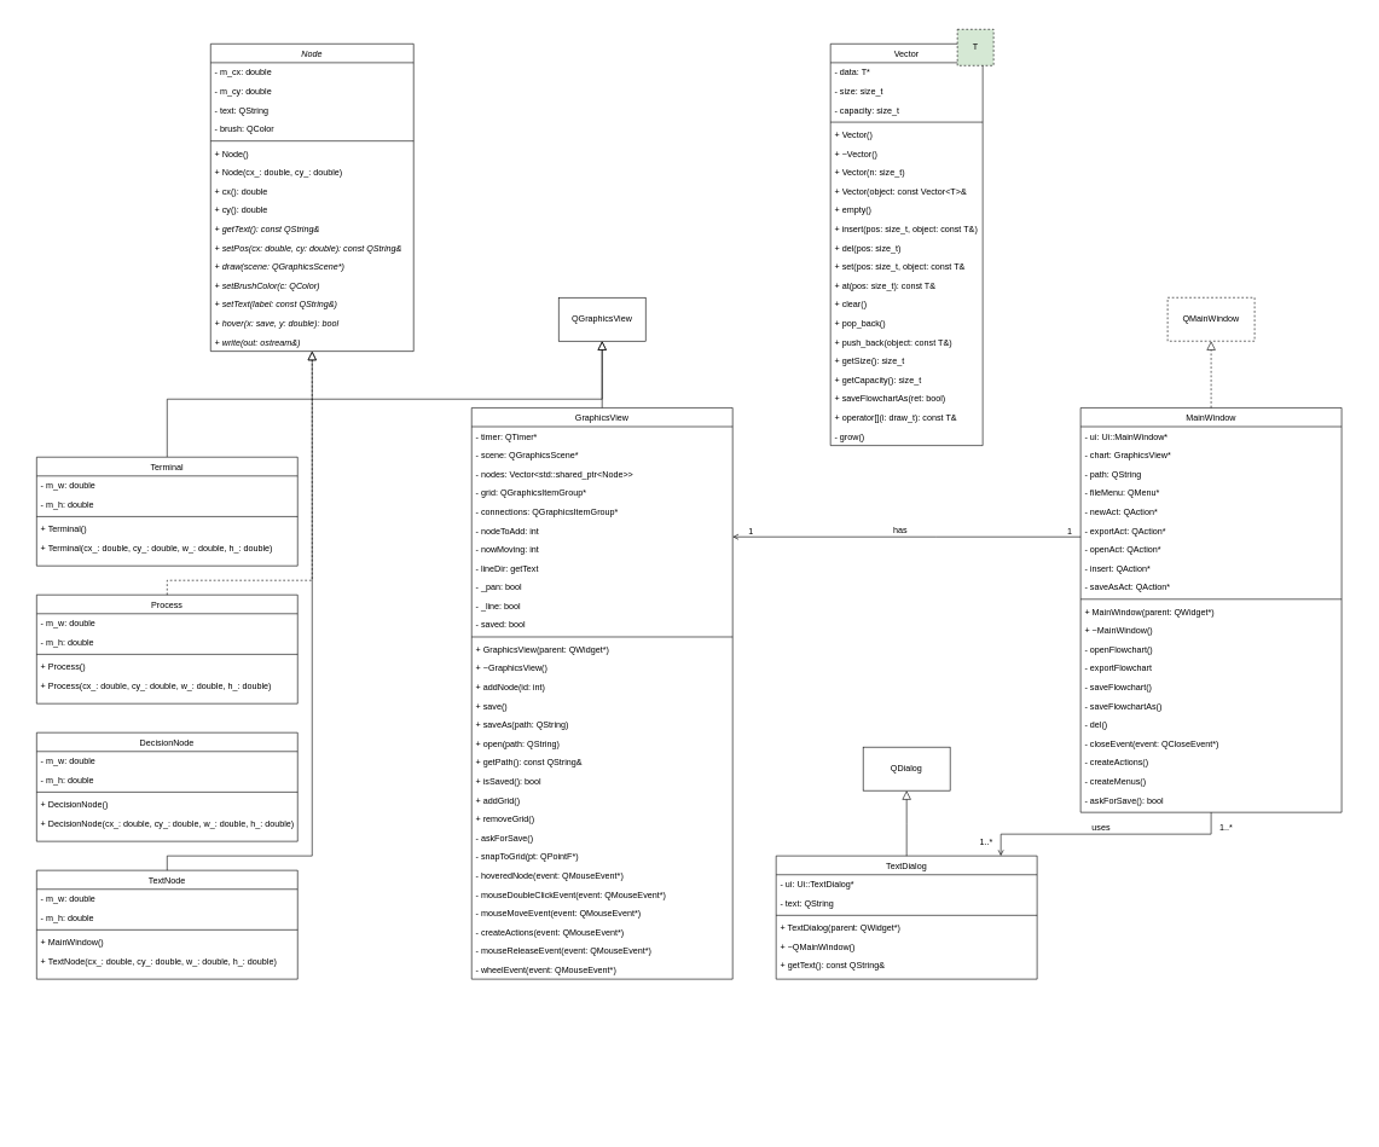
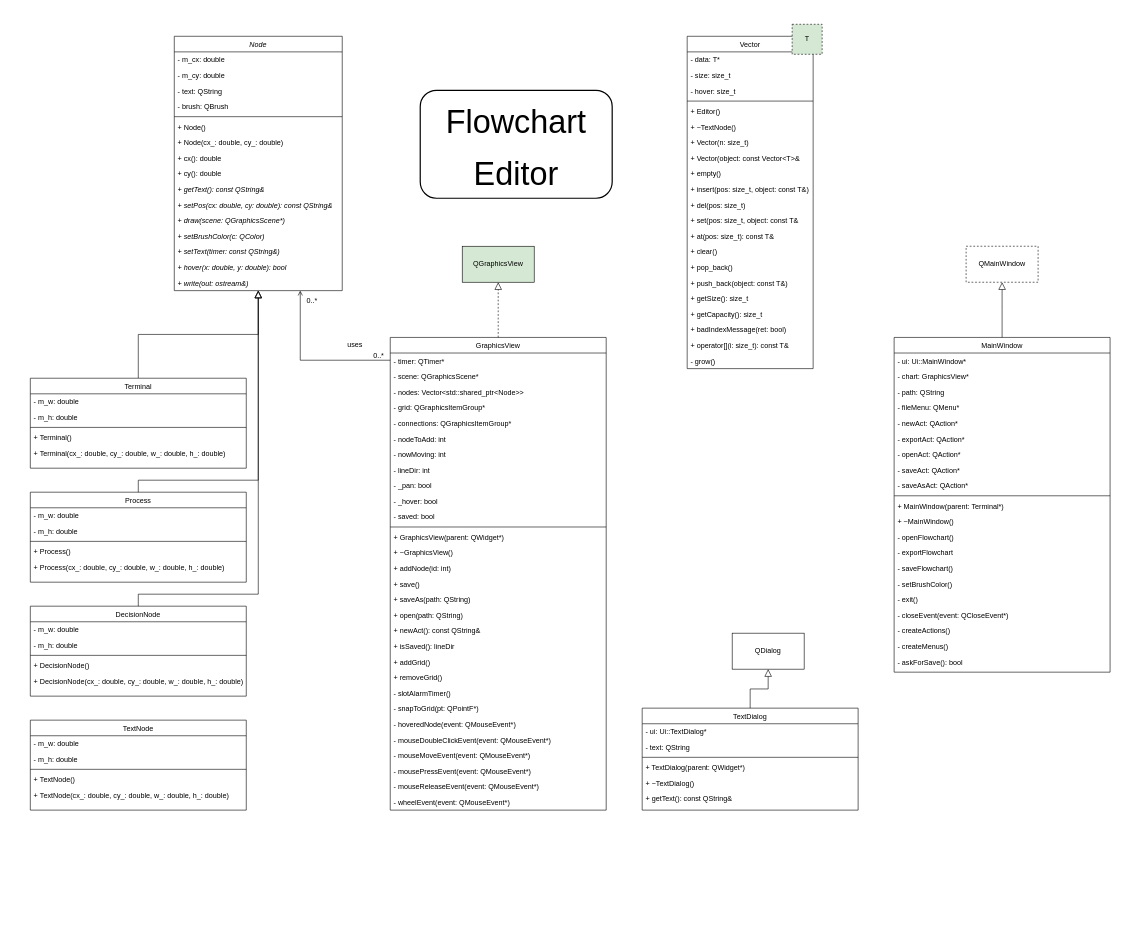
- <mxCell id="50" value="- capacity: size_t" style="text;align=left;verticalAlign=top;spacingLeft=4;spacingRight=4;overflow=hidden;rotatable=0;points=[[0,0.5],[1,0.5]];portConstraint=eastwest;" vertex="1" parent="47"><mxGeometry y="78" width="210" height="26" as="geometry" /></mxCell>
+ <mxCell id="50" value="- hover: size_t" style="text;align=left;verticalAlign=top;spacingLeft=4;spacingRight=4;overflow=hidden;rotatable=0;points=[[0,0.5],[1,0.5]];portConstraint=eastwest;" vertex="1" parent="47"><mxGeometry y="78" width="210" height="26" as="geometry" /></mxCell>
- <mxCell id="7" value="- brush: QColor" style="text;align=left;verticalAlign=top;spacingLeft=4;spacingRight=4;overflow=hidden;rotatable=0;points=[[0,0.5],[1,0.5]];portConstraint=eastwest;rounded=0;shadow=0;html=0;" vertex="1" parent="3"><mxGeometry y="104" width="280" height="26" as="geometry" /></mxCell>
+ <mxCell id="7" value="- brush: QBrush" style="text;align=left;verticalAlign=top;spacingLeft=4;spacingRight=4;overflow=hidden;rotatable=0;points=[[0,0.5],[1,0.5]];portConstraint=eastwest;rounded=0;shadow=0;html=0;" vertex="1" parent="3"><mxGeometry y="104" width="280" height="26" as="geometry" /></mxCell>
- <mxCell id="52" value="+ Vector()" style="text;align=left;verticalAlign=top;spacingLeft=4;spacingRight=4;overflow=hidden;rotatable=0;points=[[0,0.5],[1,0.5]];portConstraint=eastwest;" vertex="1" parent="47"><mxGeometry y="112" width="210" height="26" as="geometry" /></mxCell>
+ <mxCell id="52" value="+ Editor()" style="text;align=left;verticalAlign=top;spacingLeft=4;spacingRight=4;overflow=hidden;rotatable=0;points=[[0,0.5],[1,0.5]];portConstraint=eastwest;" vertex="1" parent="47"><mxGeometry y="112" width="210" height="26" as="geometry" /></mxCell>
- <mxCell id="53" value="+ ~Vector()" style="text;align=left;verticalAlign=top;spacingLeft=4;spacingRight=4;overflow=hidden;rotatable=0;points=[[0,0.5],[1,0.5]];portConstraint=eastwest;rounded=0;shadow=0;html=0;" vertex="1" parent="47"><mxGeometry y="138" width="210" height="26" as="geometry" /></mxCell>
+ <mxCell id="53" value="+ ~TextNode()" style="text;align=left;verticalAlign=top;spacingLeft=4;spacingRight=4;overflow=hidden;rotatable=0;points=[[0,0.5],[1,0.5]];portConstraint=eastwest;rounded=0;shadow=0;html=0;" vertex="1" parent="47"><mxGeometry y="138" width="210" height="26" as="geometry" /></mxCell>
+ <mxCell id="149" value="&lt;font style=&quot;font-size: 54px&quot;&gt;Flowchart Editor&lt;/font&gt;" style="text;fillColor=none;align=center;verticalAlign=middle;rounded=1;fontSize=72;fontFamily=Helvetica;labelBackgroundColor=none;labelBorderColor=none;whiteSpace=wrap;html=1;strokeColor=#000000;strokeWidth=2;" vertex="1" parent="1"><mxGeometry x="700" y="150" width="320" height="180" as="geometry" /></mxCell>
- <mxCell id="17" value="+ setText(label: const QString&amp;)" style="text;align=left;verticalAlign=top;spacingLeft=4;spacingRight=4;overflow=hidden;rotatable=0;points=[[0,0.5],[1,0.5]];portConstraint=eastwest;fontStyle=2" vertex="1" parent="3"><mxGeometry y="346" width="280" height="26" as="geometry" /></mxCell>
+ <mxCell id="17" value="+ setText(timer: const QString&amp;)" style="text;align=left;verticalAlign=top;spacingLeft=4;spacingRight=4;overflow=hidden;rotatable=0;points=[[0,0.5],[1,0.5]];portConstraint=eastwest;fontStyle=2" vertex="1" parent="3"><mxGeometry y="346" width="280" height="26" as="geometry" /></mxCell>
- <mxCell id="102" value="QGraphicsView" style="rounded=0;whiteSpace=wrap;html=1;" vertex="1" parent="1"><mxGeometry x="770" y="410" width="120" height="60" as="geometry" /></mxCell>
+ <mxCell id="102" value="QGraphicsView" style="rounded=0;whiteSpace=wrap;html=1;fillColor=#d5e8d4;" vertex="1" parent="1"><mxGeometry x="770" y="410" width="120" height="60" as="geometry" /></mxCell>
- <mxCell id="18" value="+ hover(x: save, y: double): bool" style="text;align=left;verticalAlign=top;spacingLeft=4;spacingRight=4;overflow=hidden;rotatable=0;points=[[0,0.5],[1,0.5]];portConstraint=eastwest;fontStyle=2" vertex="1" parent="3"><mxGeometry y="372" width="280" height="26" as="geometry" /></mxCell>
+ <mxCell id="18" value="+ hover(x: double, y: double): bool" style="text;align=left;verticalAlign=top;spacingLeft=4;spacingRight=4;overflow=hidden;rotatable=0;points=[[0,0.5],[1,0.5]];portConstraint=eastwest;fontStyle=2" vertex="1" parent="3"><mxGeometry y="372" width="280" height="26" as="geometry" /></mxCell>
- <mxCell id="127" value="" style="endArrow=block;endSize=10;endFill=0;shadow=0;strokeWidth=1;rounded=0;edgeStyle=elbowEdgeStyle;elbow=vertical;dashed=1;" edge="1" parent="1" source="104" target="126"><mxGeometry width="160" relative="1" as="geometry"><mxPoint x="1550" y="542" as="sourcePoint" /><mxPoint x="1550" y="450" as="targetPoint" /></mxGeometry></mxCell>
+ <mxCell id="127" value="" style="endArrow=block;endSize=10;endFill=0;shadow=0;strokeWidth=1;rounded=0;edgeStyle=elbowEdgeStyle;elbow=vertical;" edge="1" parent="1" source="104" target="126"><mxGeometry width="160" relative="1" as="geometry"><mxPoint x="1550" y="542" as="sourcePoint" /><mxPoint x="1550" y="450" as="targetPoint" /></mxGeometry></mxCell>
- <mxCell id="20" value="" style="endArrow=block;endSize=10;endFill=0;shadow=0;strokeWidth=1;rounded=0;edgeStyle=elbowEdgeStyle;elbow=vertical;exitX=0.5;exitY=0;exitDx=0;exitDy=0;" parent="1" source="21" target="102" edge="1"><mxGeometry width="160" relative="1" as="geometry"><mxPoint x="160" y="560" as="sourcePoint" /><mxPoint x="430" y="540" as="targetPoint" /></mxGeometry></mxCell>
+ <mxCell id="20" value="" style="endArrow=block;endSize=10;endFill=0;shadow=0;strokeWidth=1;rounded=0;edgeStyle=elbowEdgeStyle;elbow=vertical;exitX=0.5;exitY=0;exitDx=0;exitDy=0;" parent="1" source="21" target="3" edge="1"><mxGeometry width="160" relative="1" as="geometry"><mxPoint x="160" y="560" as="sourcePoint" /><mxPoint x="430" y="540" as="targetPoint" /></mxGeometry></mxCell>
- <mxCell id="66" value="+ saveFlowchartAs(ret: bool)" style="text;align=left;verticalAlign=top;spacingLeft=4;spacingRight=4;overflow=hidden;rotatable=0;points=[[0,0.5],[1,0.5]];portConstraint=eastwest;rounded=0;shadow=0;html=0;" vertex="1" parent="47"><mxGeometry y="476" width="210" height="26" as="geometry" /></mxCell>
+ <mxCell id="66" value="+ badIndexMessage(ret: bool)" style="text;align=left;verticalAlign=top;spacingLeft=4;spacingRight=4;overflow=hidden;rotatable=0;points=[[0,0.5],[1,0.5]];portConstraint=eastwest;rounded=0;shadow=0;html=0;" vertex="1" parent="47"><mxGeometry y="476" width="210" height="26" as="geometry" /></mxCell>
- <mxCell id="103" value="" style="endArrow=block;endSize=10;endFill=0;shadow=0;strokeWidth=1;rounded=0;edgeStyle=elbowEdgeStyle;elbow=vertical;" edge="1" parent="1" source="71" target="102"><mxGeometry width="160" relative="1" as="geometry"><mxPoint x="1110" y="820" as="sourcePoint" /><mxPoint x="1320" y="674" as="targetPoint" /></mxGeometry></mxCell>
+ <mxCell id="103" value="" style="endArrow=block;endSize=10;endFill=0;shadow=0;strokeWidth=1;rounded=0;edgeStyle=elbowEdgeStyle;elbow=vertical;dashed=1;" edge="1" parent="1" source="71" target="102"><mxGeometry width="160" relative="1" as="geometry"><mxPoint x="1110" y="820" as="sourcePoint" /><mxPoint x="1320" y="674" as="targetPoint" /></mxGeometry></mxCell>
- <mxCell id="67" value="+ operator[](i: draw_t): const T&amp;" style="text;align=left;verticalAlign=top;spacingLeft=4;spacingRight=4;overflow=hidden;rotatable=0;points=[[0,0.5],[1,0.5]];portConstraint=eastwest;rounded=0;shadow=0;html=0;" vertex="1" parent="47"><mxGeometry y="502" width="210" height="26" as="geometry" /></mxCell>
+ <mxCell id="67" value="+ operator[](i: size_t): const T&amp;" style="text;align=left;verticalAlign=top;spacingLeft=4;spacingRight=4;overflow=hidden;rotatable=0;points=[[0,0.5],[1,0.5]];portConstraint=eastwest;rounded=0;shadow=0;html=0;" vertex="1" parent="47"><mxGeometry y="502" width="210" height="26" as="geometry" /></mxCell>
+ <mxCell id="145" value="" style="endArrow=open;shadow=0;strokeWidth=1;rounded=0;endFill=1;edgeStyle=elbowEdgeStyle;elbow=vertical;" edge="1" parent="1" source="71" target="3"><mxGeometry x="0.5" y="41" relative="1" as="geometry"><mxPoint x="760" y="1480" as="sourcePoint" /><mxPoint x="560" y="600" as="targetPoint" /><mxPoint x="-40" y="32" as="offset" /><Array as="points"><mxPoint x="500" y="600" /><mxPoint x="520" y="600" /><mxPoint x="490" y="600" /><mxPoint x="630" y="680" /><mxPoint x="490" y="1350" /><mxPoint x="660" y="1540" /><mxPoint x="630" y="1560" /></Array></mxGeometry></mxCell>
+ <mxCell id="146" value="0..*" style="resizable=0;align=left;verticalAlign=bottom;labelBackgroundColor=none;fontSize=12;" connectable="0" vertex="1" parent="145"><mxGeometry x="-1" relative="1" as="geometry"><mxPoint x="-30" as="offset" /></mxGeometry></mxCell>
+ <mxCell id="147" value="0..*" style="resizable=0;align=right;verticalAlign=bottom;labelBackgroundColor=none;fontSize=12;" connectable="0" vertex="1" parent="145"><mxGeometry x="1" relative="1" as="geometry"><mxPoint x="30" y="25.86" as="offset" /></mxGeometry></mxCell>
+ <mxCell id="148" value="uses" style="text;html=1;resizable=0;points=[];;align=center;verticalAlign=middle;labelBackgroundColor=none;rounded=0;shadow=0;strokeWidth=1;fontSize=12;" vertex="1" connectable="0" parent="145"><mxGeometry x="0.5" y="49" relative="1" as="geometry"><mxPoint x="139" y="24.83" as="offset" /></mxGeometry></mxCell>
- <mxCell id="128" value="" style="endArrow=open;shadow=0;strokeWidth=1;rounded=0;endFill=1;edgeStyle=elbowEdgeStyle;elbow=vertical;" edge="1" parent="1" source="104" target="71"><mxGeometry x="0.5" y="41" relative="1" as="geometry"><mxPoint x="1360" y="824" as="sourcePoint" /><mxPoint x="1230" y="824" as="targetPoint" /><mxPoint x="-40" y="32" as="offset" /><Array as="points"><mxPoint x="1290" y="740" /><mxPoint x="1230" y="610" /><mxPoint x="1400" y="800" /><mxPoint x="1370" y="820" /></Array></mxGeometry></mxCell>
- <mxCell id="129" value="1" style="resizable=0;align=left;verticalAlign=bottom;labelBackgroundColor=none;fontSize=12;" connectable="0" vertex="1" parent="128"><mxGeometry x="-1" relative="1" as="geometry"><mxPoint x="-20" as="offset" /></mxGeometry></mxCell>
- <mxCell id="130" value="1" style="resizable=0;align=right;verticalAlign=bottom;labelBackgroundColor=none;fontSize=12;" connectable="0" vertex="1" parent="128"><mxGeometry x="1" relative="1" as="geometry"><mxPoint x="30" as="offset" /></mxGeometry></mxCell>
- <mxCell id="131" value="has" style="text;html=1;resizable=0;points=[];;align=center;verticalAlign=middle;labelBackgroundColor=none;rounded=0;shadow=0;strokeWidth=1;fontSize=12;" vertex="1" connectable="0" parent="128"><mxGeometry x="0.5" y="49" relative="1" as="geometry"><mxPoint x="110.34" y="-59" as="offset" /></mxGeometry></mxCell>
- <mxCell id="79" value="- lineDir: getText" style="text;align=left;verticalAlign=top;spacingLeft=4;spacingRight=4;overflow=hidden;rotatable=0;points=[[0,0.5],[1,0.5]];portConstraint=eastwest;rounded=0;shadow=0;html=0;" vertex="1" parent="71"><mxGeometry y="208" width="360" height="26" as="geometry" /></mxCell>
+ <mxCell id="79" value="- lineDir: int" style="text;align=left;verticalAlign=top;spacingLeft=4;spacingRight=4;overflow=hidden;rotatable=0;points=[[0,0.5],[1,0.5]];portConstraint=eastwest;rounded=0;shadow=0;html=0;" vertex="1" parent="71"><mxGeometry y="208" width="360" height="26" as="geometry" /></mxCell>
- <mxCell id="112" value="- insert: QAction*" style="text;align=left;verticalAlign=top;spacingLeft=4;spacingRight=4;overflow=hidden;rotatable=0;points=[[0,0.5],[1,0.5]];portConstraint=eastwest;rounded=0;shadow=0;html=0;" vertex="1" parent="104"><mxGeometry y="208" width="360" height="26" as="geometry" /></mxCell>
+ <mxCell id="112" value="- saveAct: QAction*" style="text;align=left;verticalAlign=top;spacingLeft=4;spacingRight=4;overflow=hidden;rotatable=0;points=[[0,0.5],[1,0.5]];portConstraint=eastwest;rounded=0;shadow=0;html=0;" vertex="1" parent="104"><mxGeometry y="208" width="360" height="26" as="geometry" /></mxCell>
- <mxCell id="70" value="" style="endArrow=block;endSize=10;endFill=0;shadow=0;strokeWidth=1;rounded=0;edgeStyle=elbowEdgeStyle;elbow=vertical;exitX=0.5;exitY=0;exitDx=0;exitDy=0;dashed=1;" edge="1" parent="1" source="27" target="3"><mxGeometry width="160" relative="1" as="geometry"><mxPoint x="460" y="856" as="sourcePoint" /><mxPoint x="630" y="390" as="targetPoint" /><Array as="points"><mxPoint x="430" y="800" /><mxPoint x="310" y="800" /><mxPoint x="300" y="800" /><mxPoint x="320" y="790" /></Array></mxGeometry></mxCell>
+ <mxCell id="70" value="" style="endArrow=block;endSize=10;endFill=0;shadow=0;strokeWidth=1;rounded=0;edgeStyle=elbowEdgeStyle;elbow=vertical;exitX=0.5;exitY=0;exitDx=0;exitDy=0;" edge="1" parent="1" source="27" target="3"><mxGeometry width="160" relative="1" as="geometry"><mxPoint x="460" y="856" as="sourcePoint" /><mxPoint x="630" y="390" as="targetPoint" /><Array as="points"><mxPoint x="430" y="800" /><mxPoint x="310" y="800" /><mxPoint x="300" y="800" /><mxPoint x="320" y="790" /></Array></mxGeometry></mxCell>
- <mxCell id="81" value="- _line: bool" style="text;align=left;verticalAlign=top;spacingLeft=4;spacingRight=4;overflow=hidden;rotatable=0;points=[[0,0.5],[1,0.5]];portConstraint=eastwest;rounded=0;shadow=0;html=0;" vertex="1" parent="71"><mxGeometry y="260" width="360" height="26" as="geometry" /></mxCell>
+ <mxCell id="81" value="- _hover: bool" style="text;align=left;verticalAlign=top;spacingLeft=4;spacingRight=4;overflow=hidden;rotatable=0;points=[[0,0.5],[1,0.5]];portConstraint=eastwest;rounded=0;shadow=0;html=0;" vertex="1" parent="71"><mxGeometry y="260" width="360" height="26" as="geometry" /></mxCell>
- <mxCell id="115" value="+ MainWindow(parent: QWidget*)" style="text;align=left;verticalAlign=top;spacingLeft=4;spacingRight=4;overflow=hidden;rotatable=0;points=[[0,0.5],[1,0.5]];portConstraint=eastwest;" vertex="1" parent="104"><mxGeometry y="268" width="360" height="26" as="geometry" /></mxCell>
+ <mxCell id="115" value="+ MainWindow(parent: Terminal*)" style="text;align=left;verticalAlign=top;spacingLeft=4;spacingRight=4;overflow=hidden;rotatable=0;points=[[0,0.5],[1,0.5]];portConstraint=eastwest;" vertex="1" parent="104"><mxGeometry y="268" width="360" height="26" as="geometry" /></mxCell>
- <mxCell id="120" value="- saveFlowchartAs()" style="text;align=left;verticalAlign=top;spacingLeft=4;spacingRight=4;overflow=hidden;rotatable=0;points=[[0,0.5],[1,0.5]];portConstraint=eastwest;" vertex="1" parent="104"><mxGeometry y="398" width="360" height="26" as="geometry" /></mxCell>
+ <mxCell id="120" value="- setBrushColor()" style="text;align=left;verticalAlign=top;spacingLeft=4;spacingRight=4;overflow=hidden;rotatable=0;points=[[0,0.5],[1,0.5]];portConstraint=eastwest;" vertex="1" parent="104"><mxGeometry y="398" width="360" height="26" as="geometry" /></mxCell>
+ <mxCell id="46" value="" style="endArrow=block;endSize=10;endFill=0;shadow=0;strokeWidth=1;rounded=0;edgeStyle=elbowEdgeStyle;elbow=vertical;exitX=0.5;exitY=0;exitDx=0;exitDy=0;" edge="1" parent="1" source="33" target="3"><mxGeometry width="160" relative="1" as="geometry"><mxPoint x="955" y="566" as="sourcePoint" /><mxPoint x="660" y="484" as="targetPoint" /><Array as="points"><mxPoint x="430" y="990" /><mxPoint x="690" y="1040" /><mxPoint x="430" y="1180" /><mxPoint x="430" y="990" /><mxPoint x="320" y="990" /></Array></mxGeometry></mxCell>
- <mxCell id="121" value="- del()" style="text;align=left;verticalAlign=top;spacingLeft=4;spacingRight=4;overflow=hidden;rotatable=0;points=[[0,0.5],[1,0.5]];portConstraint=eastwest;" vertex="1" parent="104"><mxGeometry y="424" width="360" height="26" as="geometry" /></mxCell>
+ <mxCell id="121" value="- exit()" style="text;align=left;verticalAlign=top;spacingLeft=4;spacingRight=4;overflow=hidden;rotatable=0;points=[[0,0.5],[1,0.5]];portConstraint=eastwest;" vertex="1" parent="104"><mxGeometry y="424" width="360" height="26" as="geometry" /></mxCell>
- <mxCell id="90" value="+ getPath(): const QString&amp;" style="text;align=left;verticalAlign=top;spacingLeft=4;spacingRight=4;overflow=hidden;rotatable=0;points=[[0,0.5],[1,0.5]];portConstraint=eastwest;" vertex="1" parent="71"><mxGeometry y="476" width="360" height="26" as="geometry" /></mxCell>
+ <mxCell id="90" value="+ newAct(): const QString&amp;" style="text;align=left;verticalAlign=top;spacingLeft=4;spacingRight=4;overflow=hidden;rotatable=0;points=[[0,0.5],[1,0.5]];portConstraint=eastwest;" vertex="1" parent="71"><mxGeometry y="476" width="360" height="26" as="geometry" /></mxCell>
- <mxCell id="139" value="QDialog" style="rounded=0;whiteSpace=wrap;html=1;" vertex="1" parent="1"><mxGeometry x="1190" y="1030" width="120" height="60" as="geometry" /></mxCell>
+ <mxCell id="139" value="QDialog" style="rounded=0;whiteSpace=wrap;html=1;" vertex="1" parent="1"><mxGeometry x="1220" y="1055" width="120" height="60" as="geometry" /></mxCell>
- <mxCell id="91" value="+ isSaved(): bool" style="text;align=left;verticalAlign=top;spacingLeft=4;spacingRight=4;overflow=hidden;rotatable=0;points=[[0,0.5],[1,0.5]];portConstraint=eastwest;" vertex="1" parent="71"><mxGeometry y="502" width="360" height="26" as="geometry" /></mxCell>
+ <mxCell id="91" value="+ isSaved(): lineDir" style="text;align=left;verticalAlign=top;spacingLeft=4;spacingRight=4;overflow=hidden;rotatable=0;points=[[0,0.5],[1,0.5]];portConstraint=eastwest;" vertex="1" parent="71"><mxGeometry y="502" width="360" height="26" as="geometry" /></mxCell>
- <mxCell id="141" value="" style="endArrow=open;shadow=0;strokeWidth=1;rounded=0;endFill=1;edgeStyle=elbowEdgeStyle;elbow=vertical;" edge="1" parent="1" source="104" target="132"><mxGeometry x="0.5" y="41" relative="1" as="geometry"><mxPoint x="1520" y="880" as="sourcePoint" /><mxPoint x="1080" y="880" as="targetPoint" /><mxPoint x="-40" y="32" as="offset" /><Array as="points"><mxPoint x="1380" y="1150" /><mxPoint x="1450" y="1140" /><mxPoint x="1410" y="1020" /><mxPoint x="1410" y="930" /><mxPoint x="1310" y="880" /><mxPoint x="1250" y="750" /><mxPoint x="1420" y="940" /><mxPoint x="1390" y="960" /></Array></mxGeometry></mxCell>
- <mxCell id="142" value="1..*" style="resizable=0;align=left;verticalAlign=bottom;labelBackgroundColor=none;fontSize=12;" connectable="0" vertex="1" parent="141"><mxGeometry x="-1" relative="1" as="geometry"><mxPoint x="10" y="30" as="offset" /></mxGeometry></mxCell>
- <mxCell id="143" value="1..*" style="resizable=0;align=right;verticalAlign=bottom;labelBackgroundColor=none;fontSize=12;" connectable="0" vertex="1" parent="141"><mxGeometry x="1" relative="1" as="geometry"><mxPoint x="-10" y="-10" as="offset" /></mxGeometry></mxCell>
- <mxCell id="144" value="uses" style="text;html=1;resizable=0;points=[];;align=center;verticalAlign=middle;labelBackgroundColor=none;rounded=0;shadow=0;strokeWidth=1;fontSize=12;" vertex="1" connectable="0" parent="141"><mxGeometry x="0.5" y="49" relative="1" as="geometry"><mxPoint x="80" y="-59" as="offset" /></mxGeometry></mxCell>
- <mxCell id="94" value="- askForSave()" style="text;align=left;verticalAlign=top;spacingLeft=4;spacingRight=4;overflow=hidden;rotatable=0;points=[[0,0.5],[1,0.5]];portConstraint=eastwest;" vertex="1" parent="71"><mxGeometry y="580" width="360" height="26" as="geometry" /></mxCell>
+ <mxCell id="94" value="- slotAlarmTimer()" style="text;align=left;verticalAlign=top;spacingLeft=4;spacingRight=4;overflow=hidden;rotatable=0;points=[[0,0.5],[1,0.5]];portConstraint=eastwest;" vertex="1" parent="71"><mxGeometry y="580" width="360" height="26" as="geometry" /></mxCell>
- <mxCell id="45" value="" style="endArrow=block;endSize=10;endFill=0;shadow=0;strokeWidth=1;rounded=0;edgeStyle=elbowEdgeStyle;elbow=vertical;exitX=0.5;exitY=0;exitDx=0;exitDy=0;" edge="1" parent="1" source="39" target="3"><mxGeometry width="160" relative="1" as="geometry"><mxPoint x="1145" y="506" as="sourcePoint" /><mxPoint x="510" y="530" as="targetPoint" /><Array as="points"><mxPoint x="430" y="1180" /><mxPoint x="430" y="990" /></Array></mxGeometry></mxCell>
- <mxCell id="99" value="- createActions(event: QMouseEvent*)" style="text;align=left;verticalAlign=top;spacingLeft=4;spacingRight=4;overflow=hidden;rotatable=0;points=[[0,0.5],[1,0.5]];portConstraint=eastwest;" vertex="1" parent="71"><mxGeometry y="710" width="360" height="26" as="geometry" /></mxCell>
+ <mxCell id="99" value="- mousePressEvent(event: QMouseEvent*)" style="text;align=left;verticalAlign=top;spacingLeft=4;spacingRight=4;overflow=hidden;rotatable=0;points=[[0,0.5],[1,0.5]];portConstraint=eastwest;" vertex="1" parent="71"><mxGeometry y="710" width="360" height="26" as="geometry" /></mxCell>
- <mxCell id="43" value="+ MainWindow()" style="text;align=left;verticalAlign=top;spacingLeft=4;spacingRight=4;overflow=hidden;rotatable=0;points=[[0,0.5],[1,0.5]];portConstraint=eastwest;" vertex="1" parent="39"><mxGeometry y="86" width="360" height="26" as="geometry" /></mxCell>
+ <mxCell id="43" value="+ TextNode()" style="text;align=left;verticalAlign=top;spacingLeft=4;spacingRight=4;overflow=hidden;rotatable=0;points=[[0,0.5],[1,0.5]];portConstraint=eastwest;" vertex="1" parent="39"><mxGeometry y="86" width="360" height="26" as="geometry" /></mxCell>
- <mxCell id="137" value="+ ~QMainWindow()" style="text;align=left;verticalAlign=top;spacingLeft=4;spacingRight=4;overflow=hidden;rotatable=0;points=[[0,0.5],[1,0.5]];portConstraint=eastwest;rounded=0;shadow=0;html=0;" vertex="1" parent="132"><mxGeometry y="112" width="360" height="26" as="geometry" /></mxCell>
+ <mxCell id="137" value="+ ~TextDialog()" style="text;align=left;verticalAlign=top;spacingLeft=4;spacingRight=4;overflow=hidden;rotatable=0;points=[[0,0.5],[1,0.5]];portConstraint=eastwest;rounded=0;shadow=0;html=0;" vertex="1" parent="132"><mxGeometry y="112" width="360" height="26" as="geometry" /></mxCell>
